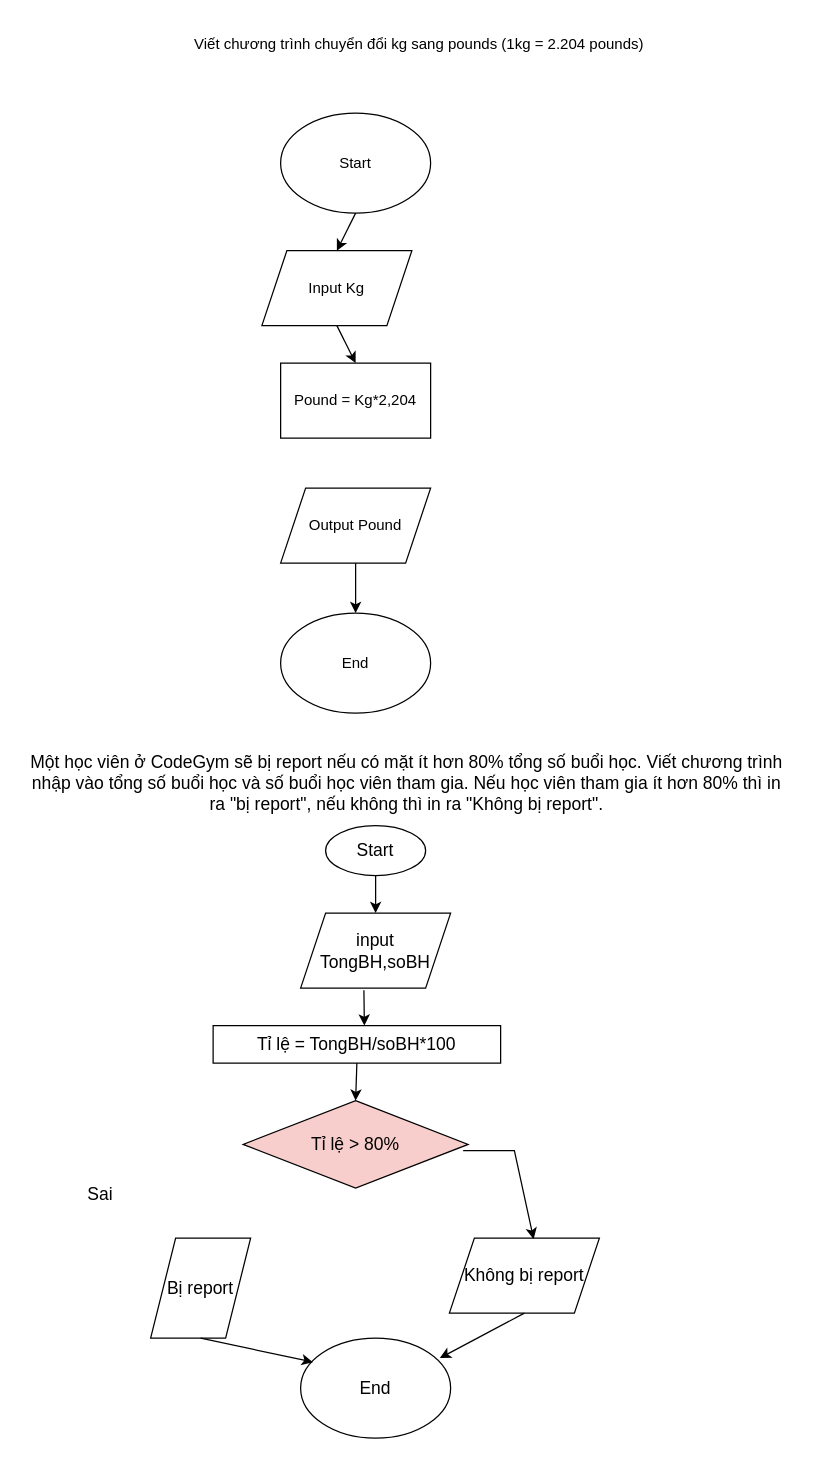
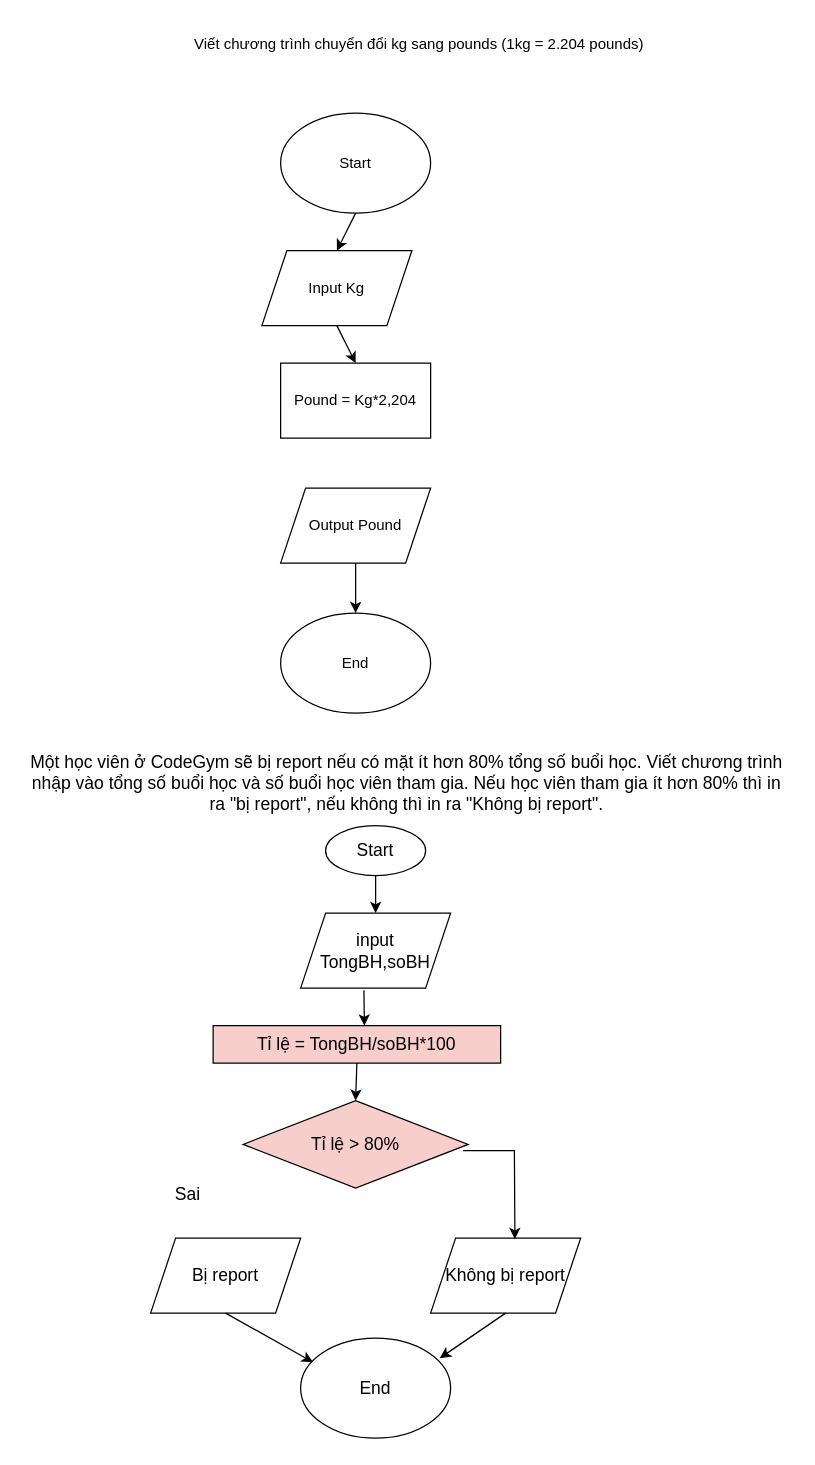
- <mxCell id="23" value="Tỉ lệ = TongBH/soBH*100" style="rounded=0;whiteSpace=wrap;html=1;fontSize=14;" vertex="1" parent="1"><mxGeometry x="170" y="820" width="230" height="30" as="geometry" /></mxCell>
+ <mxCell id="23" value="Tỉ lệ = TongBH/soBH*100" style="rounded=0;whiteSpace=wrap;html=1;fontSize=14;fillColor=#f8cecc;" vertex="1" parent="1"><mxGeometry x="170" y="820" width="230" height="30" as="geometry" /></mxCell>
- <mxCell id="22" value="Sai" style="text;html=1;strokeColor=none;fillColor=none;align=center;verticalAlign=middle;whiteSpace=wrap;rounded=0;fontSize=14;" vertex="1" parent="1"><mxGeometry x="50" y="940" width="60" height="30" as="geometry" /></mxCell>
+ <mxCell id="22" value="Sai" style="text;html=1;strokeColor=none;fillColor=none;align=center;verticalAlign=middle;whiteSpace=wrap;rounded=0;fontSize=14;" vertex="1" parent="1"><mxGeometry x="120" y="940" width="60" height="30" as="geometry" /></mxCell>
- <mxCell id="16" value="Không bị report" style="shape=parallelogram;perimeter=parallelogramPerimeter;whiteSpace=wrap;html=1;fixedSize=1;fontSize=14;" vertex="1" parent="1"><mxGeometry x="359" y="990" width="120" height="60" as="geometry" /></mxCell>
+ <mxCell id="16" value="Không bị report" style="shape=parallelogram;perimeter=parallelogramPerimeter;whiteSpace=wrap;html=1;fixedSize=1;fontSize=14;" vertex="1" parent="1"><mxGeometry x="344" y="990" width="120" height="60" as="geometry" /></mxCell>
- <mxCell id="15" value="Bị report" style="shape=parallelogram;perimeter=parallelogramPerimeter;whiteSpace=wrap;html=1;fixedSize=1;fontSize=14;" vertex="1" parent="1"><mxGeometry x="120" y="990" width="80" height="80" as="geometry" /></mxCell>
+ <mxCell id="15" value="Bị report" style="shape=parallelogram;perimeter=parallelogramPerimeter;whiteSpace=wrap;html=1;fixedSize=1;fontSize=14;" vertex="1" parent="1"><mxGeometry x="120" y="990" width="120" height="60" as="geometry" /></mxCell>
